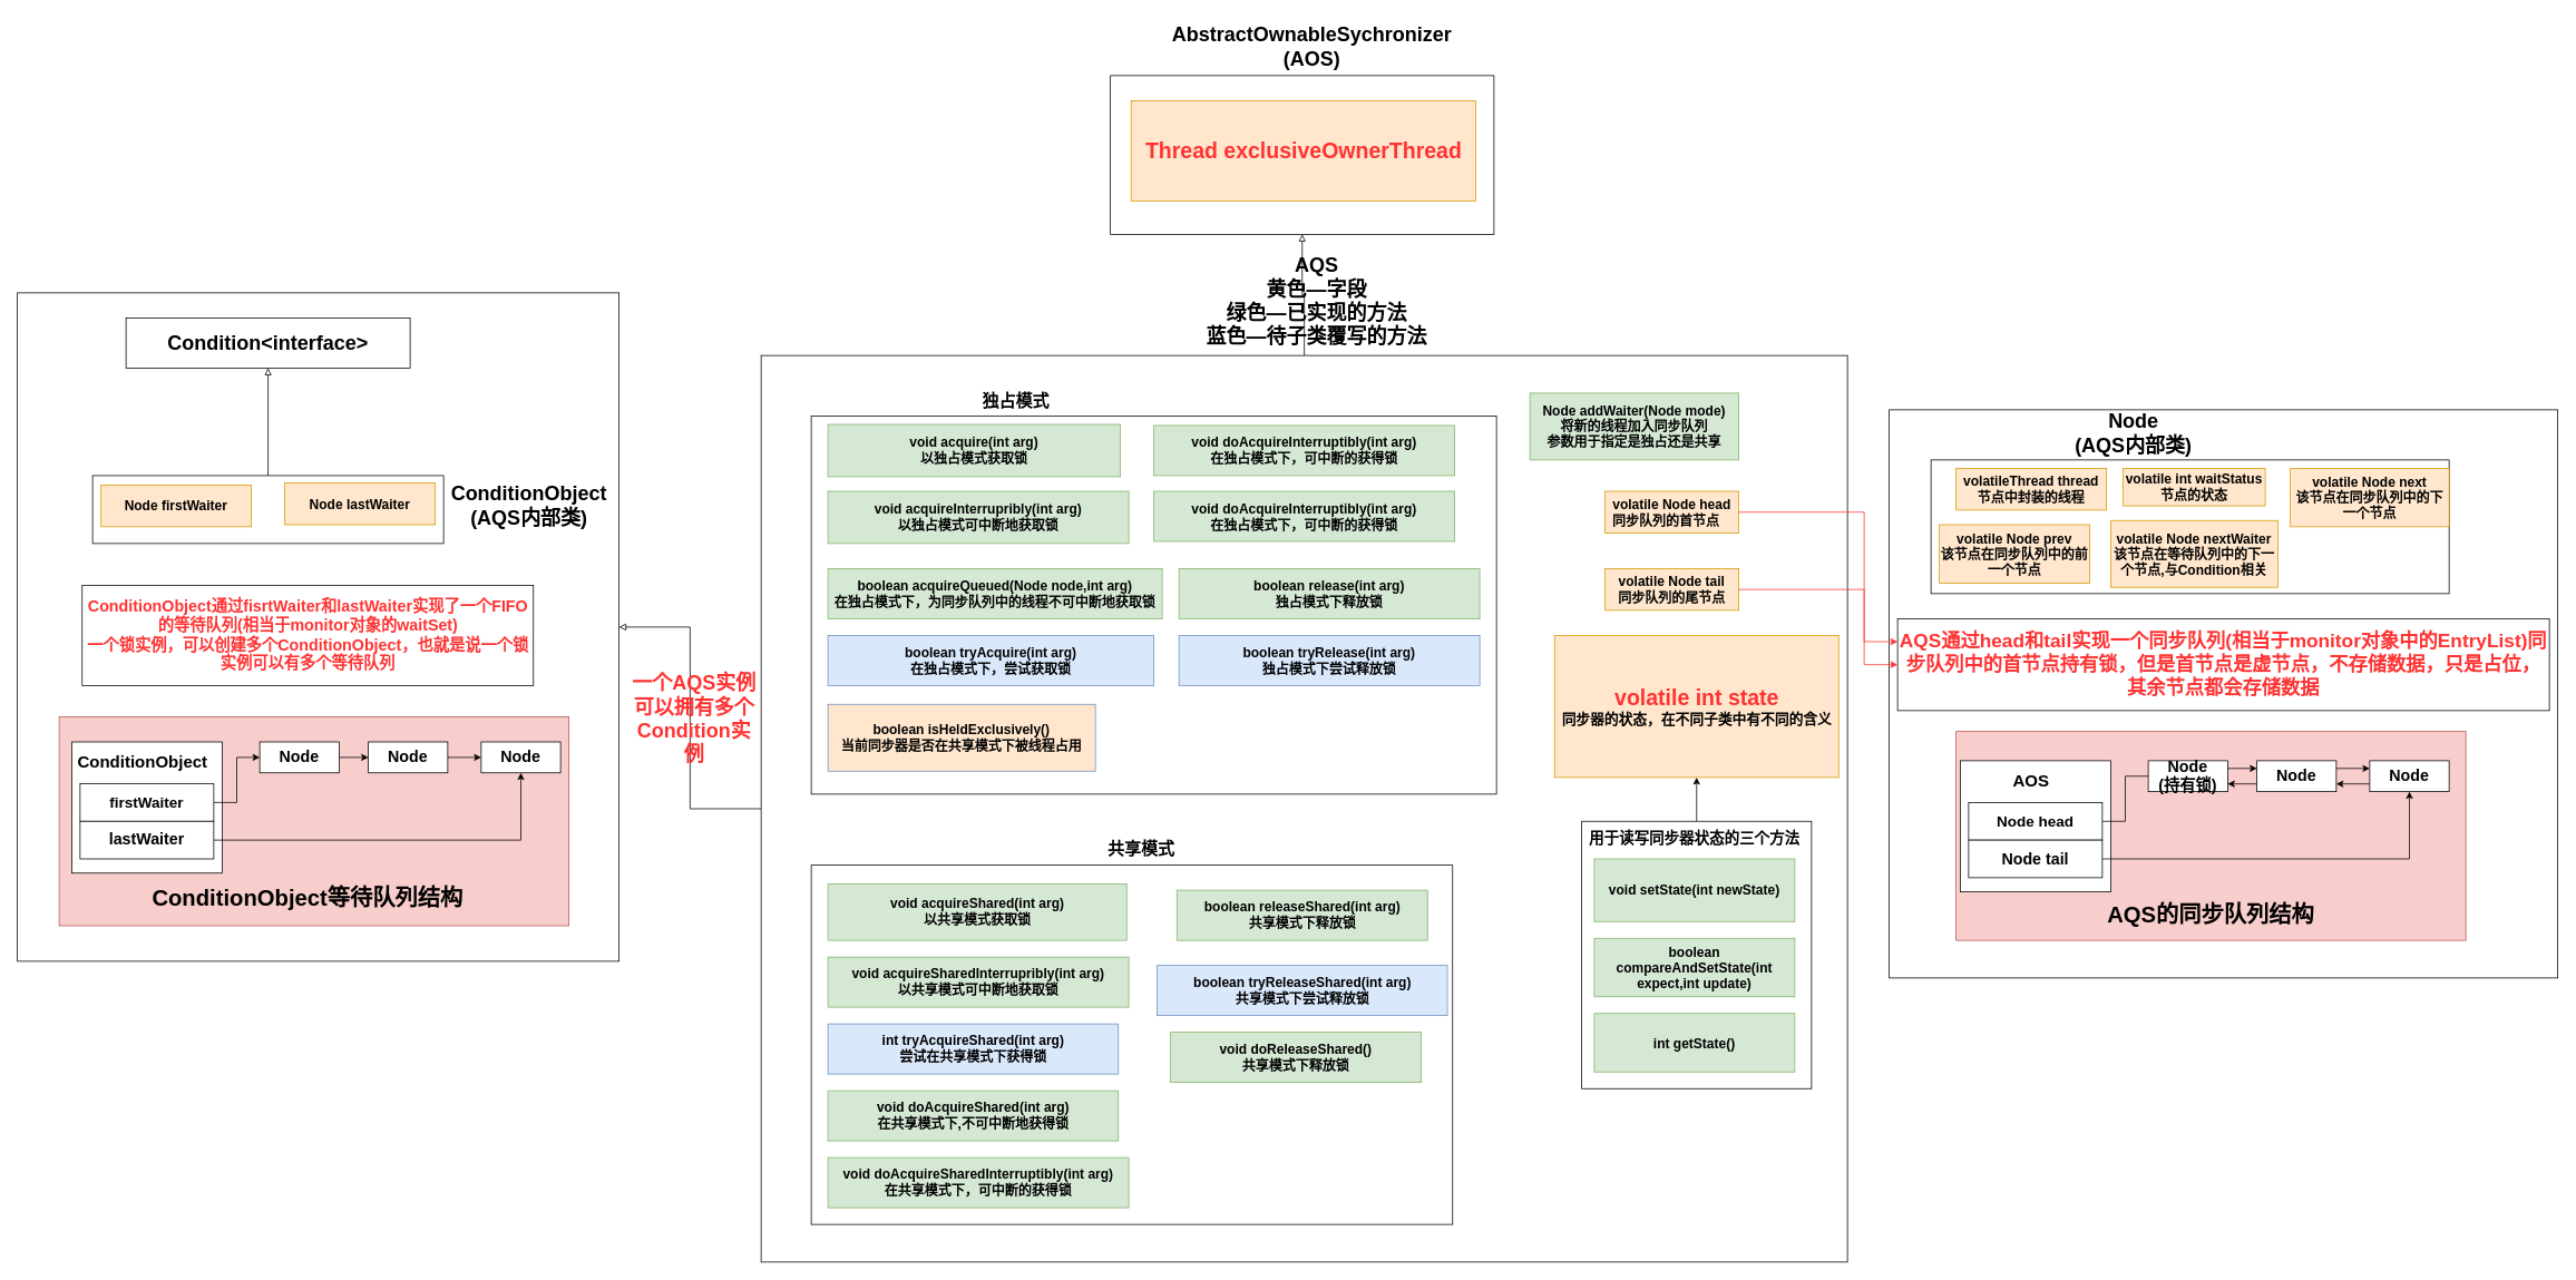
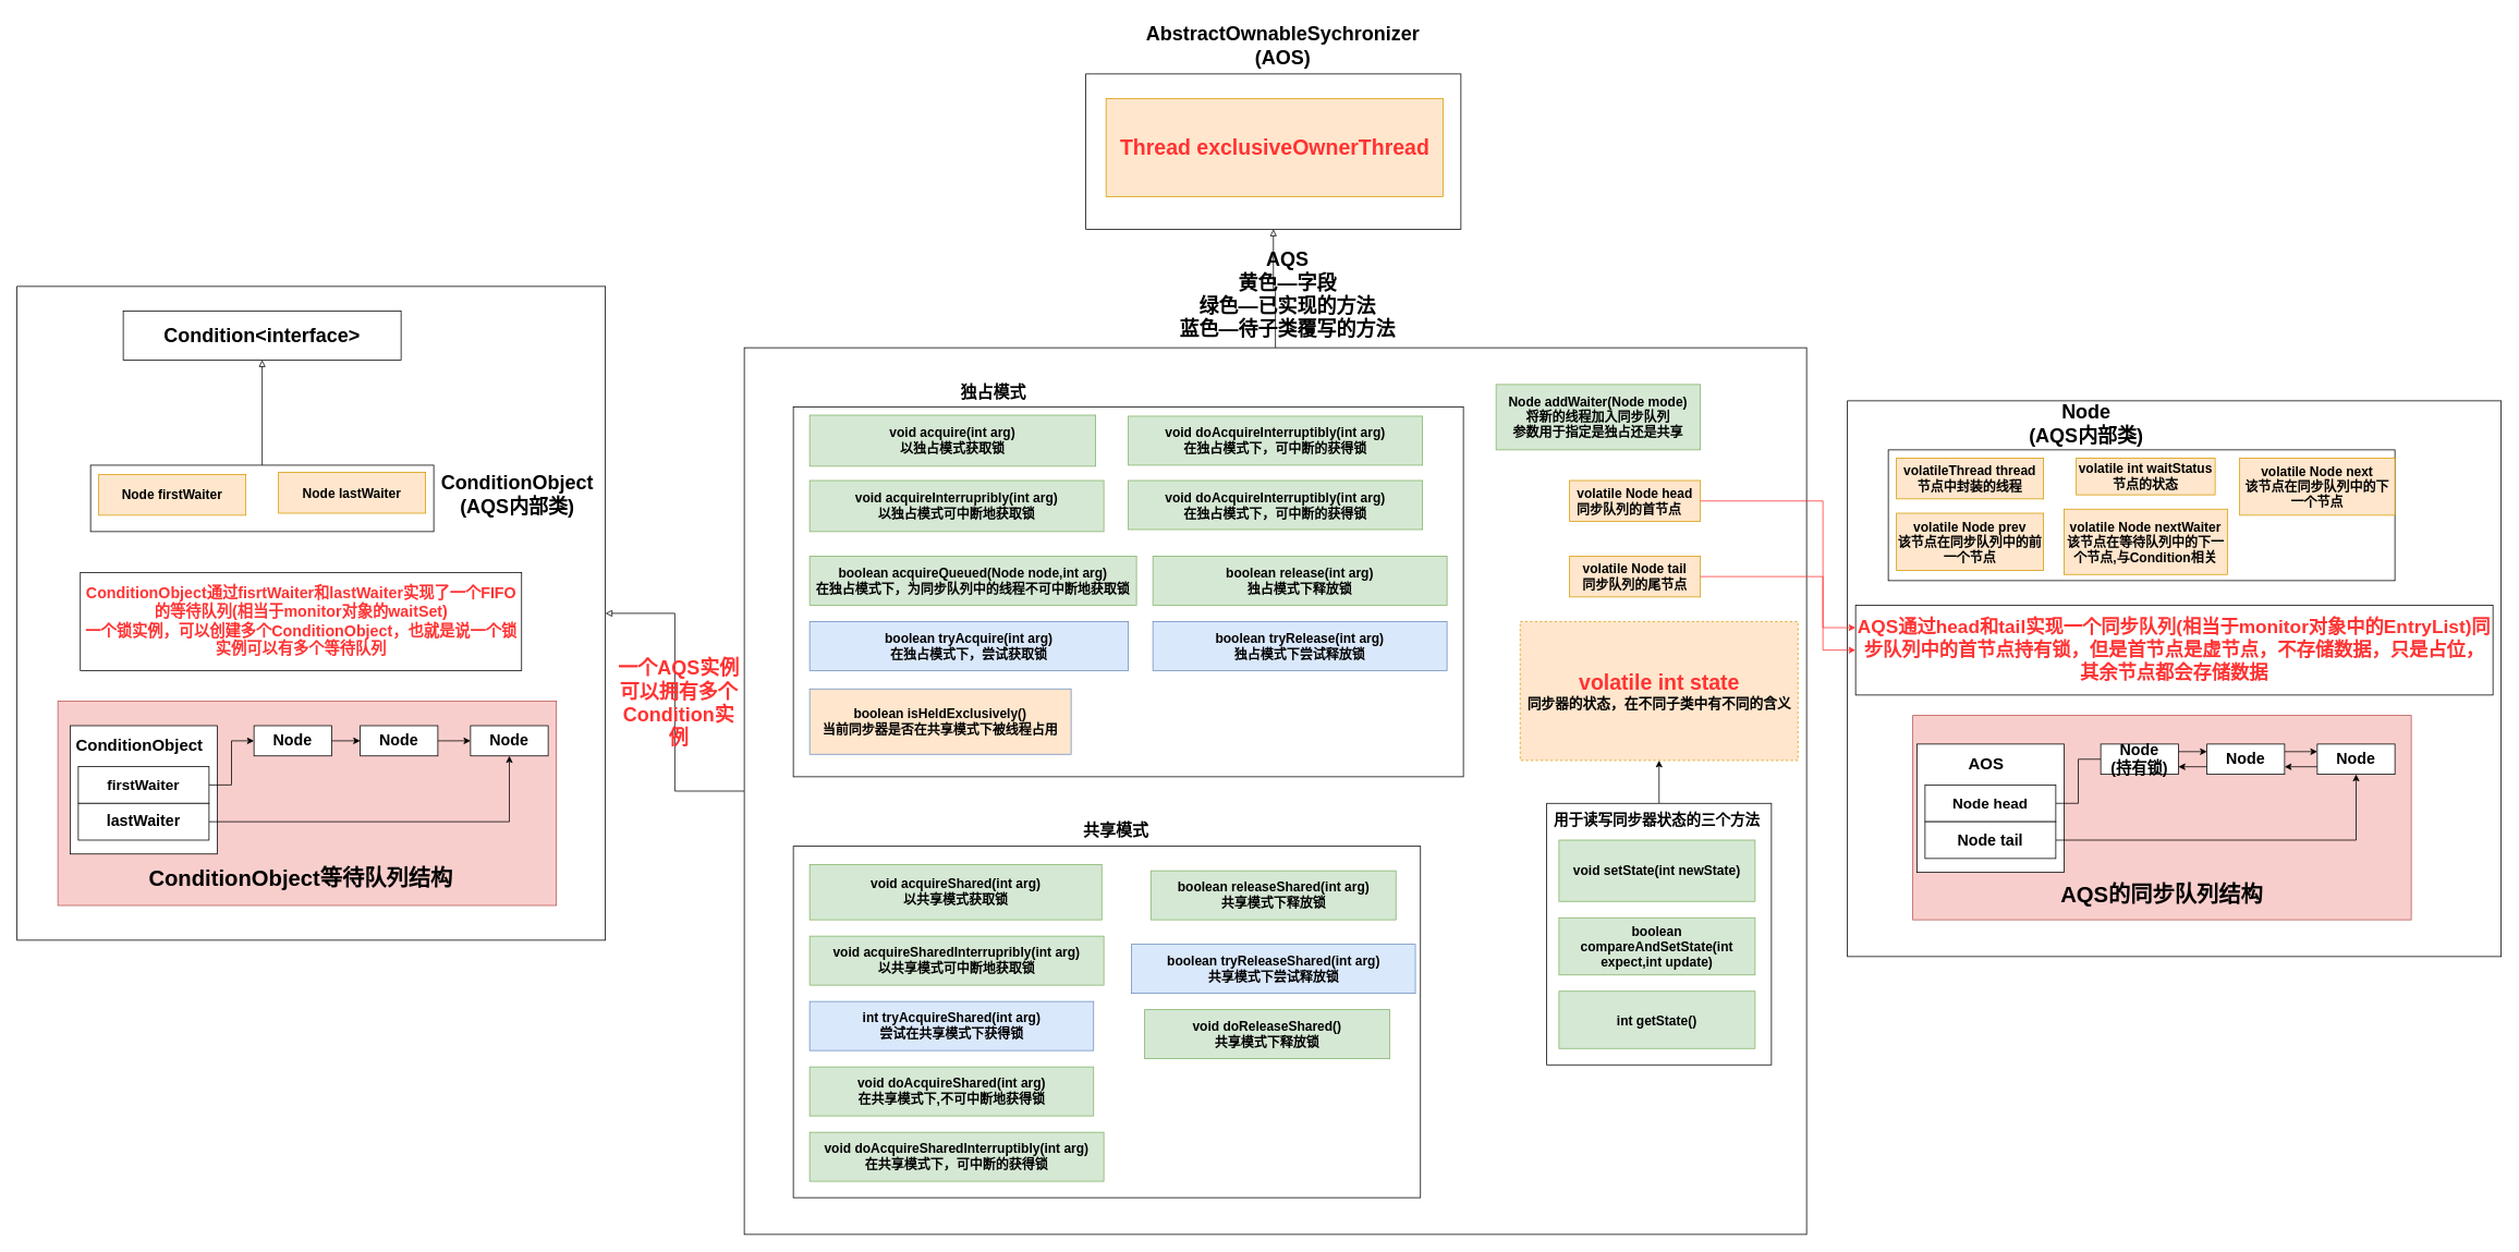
- <mxCell id="11" value="&lt;b&gt;&lt;font style=&quot;font-size: 16px&quot;&gt;volatileThread thread&lt;br&gt;节点中封装的线程&lt;br&gt;&lt;/font&gt;&lt;/b&gt;" style="rounded=0;whiteSpace=wrap;html=1;fillColor=#ffe6cc;strokeColor=#d79b00;" parent="1" vertex="1"><mxGeometry x="2340" y="560" width="180" height="50" as="geometry" /></mxCell>
+ <mxCell id="11" value="&lt;b&gt;&lt;font style=&quot;font-size: 16px&quot;&gt;volatileThread thread&lt;br&gt;节点中封装的线程&lt;br&gt;&lt;/font&gt;&lt;/b&gt;" style="rounded=0;whiteSpace=wrap;html=1;fillColor=#ffe6cc;strokeColor=#d79b00;" parent="1" vertex="1"><mxGeometry x="2320" y="560" width="180" height="50" as="geometry" /></mxCell>
- <mxCell id="16" value="&lt;b&gt;&lt;font&gt;&lt;font color=&quot;#ff3333&quot; style=&quot;font-size: 26px&quot;&gt;volatile int state&lt;/font&gt;&lt;br&gt;&lt;span style=&quot;font-size: 17px&quot;&gt;同步器的状态，在不同子类中有不同的含义&lt;/span&gt;&lt;br&gt;&lt;/font&gt;&lt;/b&gt;" style="rounded=0;whiteSpace=wrap;html=1;fillColor=#ffe6cc;strokeColor=#d79b00;" parent="1" vertex="1"><mxGeometry x="1859.5" y="760" width="340" height="170" as="geometry" /></mxCell>
+ <mxCell id="16" value="&lt;b&gt;&lt;font&gt;&lt;font color=&quot;#ff3333&quot; style=&quot;font-size: 26px&quot;&gt;volatile int state&lt;/font&gt;&lt;br&gt;&lt;span style=&quot;font-size: 17px&quot;&gt;同步器的状态，在不同子类中有不同的含义&lt;/span&gt;&lt;br&gt;&lt;/font&gt;&lt;/b&gt;" style="rounded=0;whiteSpace=wrap;html=1;fillColor=#ffe6cc;strokeColor=#d79b00;dashed=1;" parent="1" vertex="1"><mxGeometry x="1859.5" y="760" width="340" height="170" as="geometry" /></mxCell>
